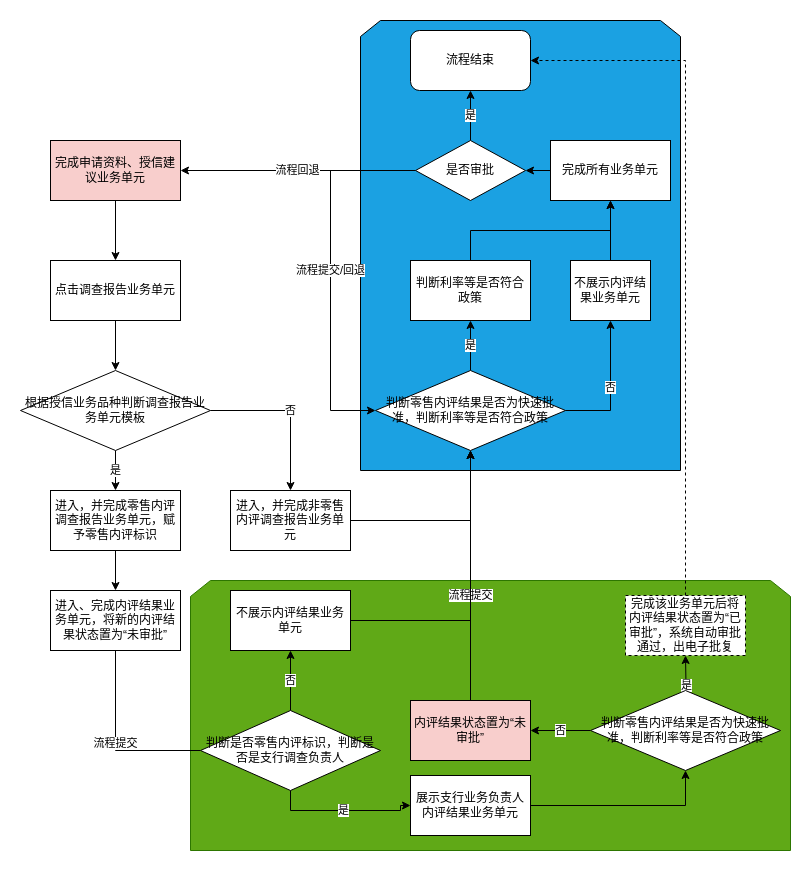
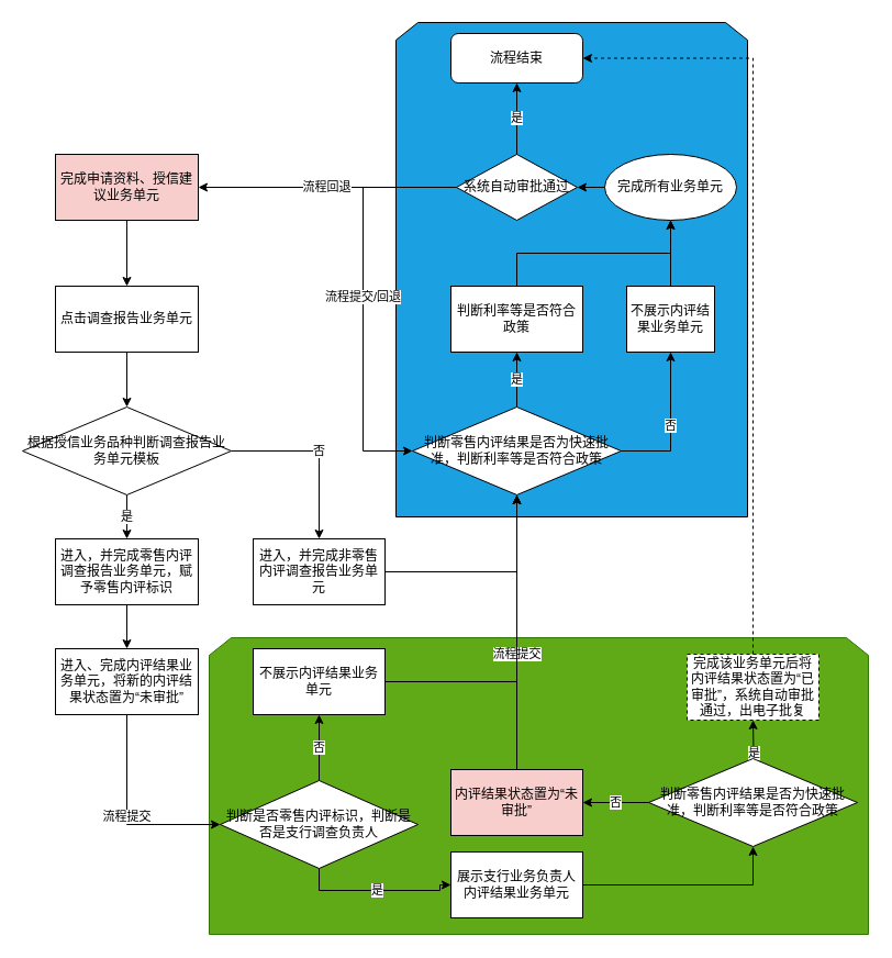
- <mxCell id="29" value="流程结束" style="rounded=1;whiteSpace=wrap;html=1;" vertex="1" parent="1"><mxGeometry x="410" y="30" width="120" height="60" as="geometry" /></mxCell>
+ <mxCell id="29" value="流程结束" style="rounded=1;whiteSpace=wrap;html=1;" vertex="1" parent="1"><mxGeometry x="410" y="30" width="120" height="45" as="geometry" /></mxCell>
- <mxCell id="44" value="是否审批" style="rhombus;whiteSpace=wrap;html=1;" vertex="1" parent="1"><mxGeometry x="415" y="140" width="110" height="60" as="geometry" /></mxCell>
+ <mxCell id="44" value="系统自动审批通过" style="rhombus;whiteSpace=wrap;html=1;" vertex="1" parent="1"><mxGeometry x="415" y="140" width="110" height="60" as="geometry" /></mxCell>
- <mxCell id="40" value="完成所有业务单元" style="rounded=0;whiteSpace=wrap;html=1;" vertex="1" parent="1"><mxGeometry x="550" y="140" width="120" height="60" as="geometry" /></mxCell>
+ <mxCell id="40" value="完成所有业务单元" style="ellipse;whiteSpace=wrap;html=1;" vertex="1" parent="1"><mxGeometry x="550" y="140" width="120" height="60" as="geometry" /></mxCell>
- <mxCell id="13" value="流程提交" style="edgeStyle=orthogonalEdgeStyle;rounded=0;orthogonalLoop=1;jettySize=auto;html=1;entryX=0;entryY=0.5;entryDx=0;entryDy=0;exitX=0.5;exitY=1;exitDx=0;exitDy=0;endArrow=none;" edge="1" parent="1" source="14" target="17"><mxGeometry relative="1" as="geometry"><mxPoint x="260" y="640" as="targetPoint" /></mxGeometry></mxCell>
+ <mxCell id="13" value="流程提交" style="edgeStyle=orthogonalEdgeStyle;rounded=0;orthogonalLoop=1;jettySize=auto;html=1;entryX=0;entryY=0.5;entryDx=0;entryDy=0;exitX=0.5;exitY=1;exitDx=0;exitDy=0;" edge="1" parent="1" source="14" target="17"><mxGeometry relative="1" as="geometry"><mxPoint x="260" y="640" as="targetPoint" /></mxGeometry></mxCell>
